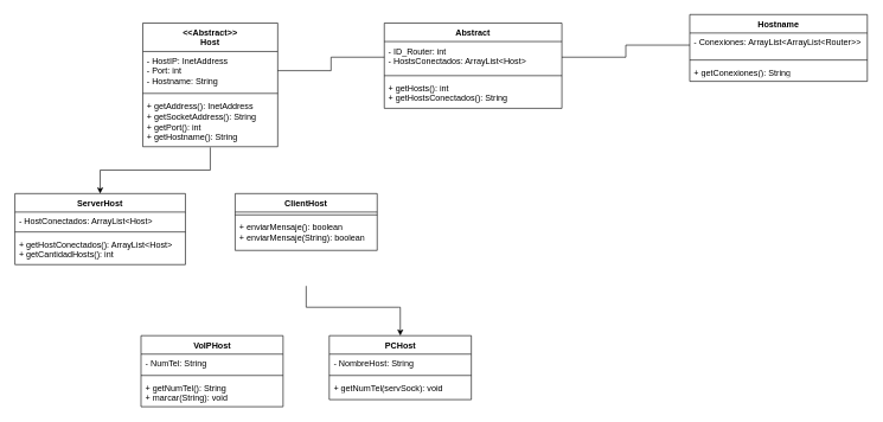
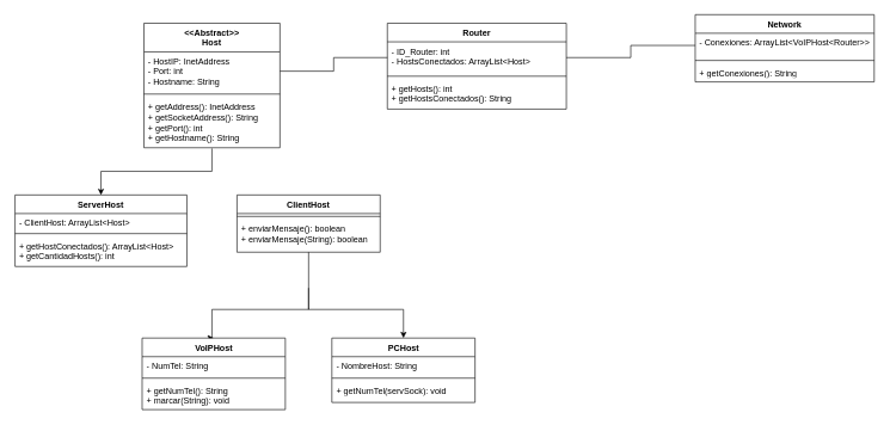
- <mxCell id="13" value="Hostname" style="swimlane;fontStyle=1;align=center;verticalAlign=top;childLayout=stackLayout;horizontal=1;startSize=26;horizontalStack=0;resizeParent=1;resizeParentMax=0;resizeLast=0;collapsible=1;marginBottom=0;whiteSpace=wrap;html=1;" parent="1" vertex="1"><mxGeometry x="970" y="20" width="250" height="94" as="geometry" /></mxCell>
+ <mxCell id="13" value="Network" style="swimlane;fontStyle=1;align=center;verticalAlign=top;childLayout=stackLayout;horizontal=1;startSize=26;horizontalStack=0;resizeParent=1;resizeParentMax=0;resizeLast=0;collapsible=1;marginBottom=0;whiteSpace=wrap;html=1;" parent="1" vertex="1"><mxGeometry x="970" y="20" width="250" height="94" as="geometry" /></mxCell>
- <mxCell id="18" value="Abstract" style="swimlane;fontStyle=1;align=center;verticalAlign=top;childLayout=stackLayout;horizontal=1;startSize=26;horizontalStack=0;resizeParent=1;resizeParentMax=0;resizeLast=0;collapsible=1;marginBottom=0;whiteSpace=wrap;html=1;" vertex="1" parent="1"><mxGeometry x="540" y="32" width="250" height="120" as="geometry" /></mxCell>
+ <mxCell id="18" value="Router" style="swimlane;fontStyle=1;align=center;verticalAlign=top;childLayout=stackLayout;horizontal=1;startSize=26;horizontalStack=0;resizeParent=1;resizeParentMax=0;resizeLast=0;collapsible=1;marginBottom=0;whiteSpace=wrap;html=1;" vertex="1" parent="1"><mxGeometry x="540" y="32" width="250" height="120" as="geometry" /></mxCell>
- <mxCell id="14" value="- Conexiones: ArrayList&amp;lt;ArrayList&amp;lt;Router&amp;gt;&amp;gt;" style="text;strokeColor=none;fillColor=none;align=left;verticalAlign=top;spacingLeft=4;spacingRight=4;overflow=hidden;rotatable=0;points=[[0,0.5],[1,0.5]];portConstraint=eastwest;whiteSpace=wrap;html=1;" parent="13" vertex="1"><mxGeometry y="26" width="250" height="34" as="geometry" /></mxCell>
+ <mxCell id="14" value="- Conexiones: ArrayList&amp;lt;VoIPHost&amp;lt;Router&amp;gt;&amp;gt;" style="text;strokeColor=none;fillColor=none;align=left;verticalAlign=top;spacingLeft=4;spacingRight=4;overflow=hidden;rotatable=0;points=[[0,0.5],[1,0.5]];portConstraint=eastwest;whiteSpace=wrap;html=1;" parent="13" vertex="1"><mxGeometry y="26" width="250" height="34" as="geometry" /></mxCell>
- <mxCell id="7" value="- HostConectados: ArrayList&amp;lt;Host&amp;gt;" style="text;strokeColor=none;fillColor=none;align=left;verticalAlign=top;spacingLeft=4;spacingRight=4;overflow=hidden;rotatable=0;points=[[0,0.5],[1,0.5]];portConstraint=eastwest;whiteSpace=wrap;html=1;" parent="6" vertex="1"><mxGeometry y="26" width="240" height="24" as="geometry" /></mxCell>
+ <mxCell id="7" value="- ClientHost: ArrayList&amp;lt;Host&amp;gt;" style="text;strokeColor=none;fillColor=none;align=left;verticalAlign=top;spacingLeft=4;spacingRight=4;overflow=hidden;rotatable=0;points=[[0,0.5],[1,0.5]];portConstraint=eastwest;whiteSpace=wrap;html=1;" parent="6" vertex="1"><mxGeometry y="26" width="240" height="24" as="geometry" /></mxCell>
+ <mxCell id="24" style="edgeStyle=orthogonalEdgeStyle;rounded=0;orthogonalLoop=1;jettySize=auto;html=1;exitX=0.5;exitY=0;exitDx=0;exitDy=0;entryX=0.5;entryY=1;entryDx=0;entryDy=0;startArrow=classic;startFill=1;endArrow=none;endFill=0;" edge="1" parent="1" source="25" target="10"><mxGeometry relative="1" as="geometry"><Array as="points"><mxPoint x="295" y="432" /><mxPoint x="430" y="432" /></Array></mxGeometry></mxCell>
